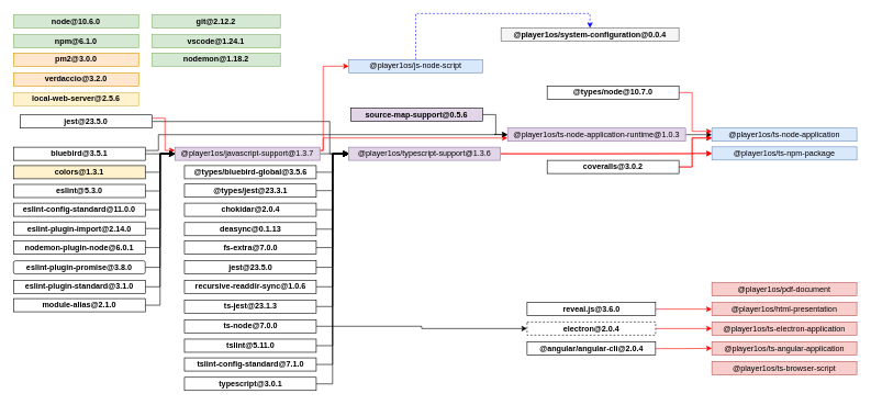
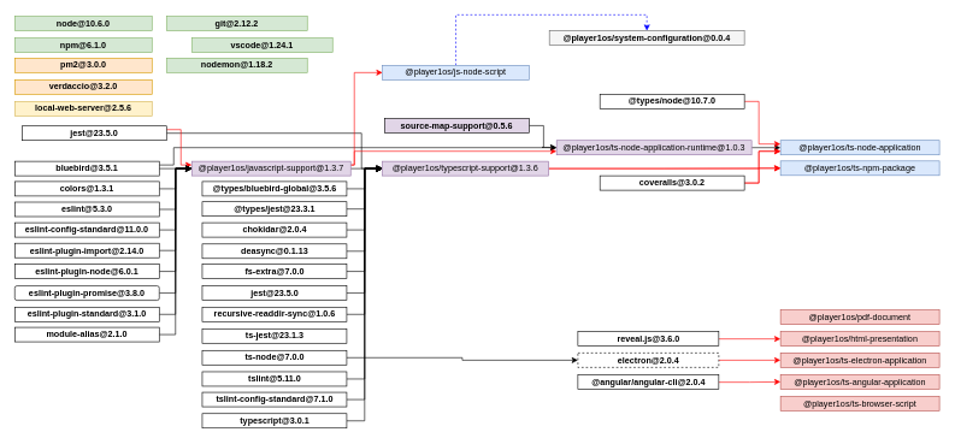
- <mxCell id="79" value="vscode@1.24.1&lt;br&gt;" style="rounded=0;whiteSpace=wrap;html=1;fillColor=#d5e8d4;strokeColor=#82b366;fontStyle=1" parent="1" vertex="1"><mxGeometry x="230" y="52" width="195" height="20" as="geometry" /></mxCell>
+ <mxCell id="79" value="vscode@1.24.1&lt;br&gt;" style="rounded=0;whiteSpace=wrap;html=1;fillColor=#d5e8d4;strokeColor=#82b366;fontStyle=1" parent="1" vertex="1"><mxGeometry x="265" y="52" width="195" height="20" as="geometry" /></mxCell>
- <mxCell id="81" value="colors@&lt;span&gt;1.3.1&lt;/span&gt;" style="rounded=0;whiteSpace=wrap;html=1;fillColor=#fff2cc;strokeColor=#000000;fontStyle=1;" parent="1" vertex="1"><mxGeometry x="20" y="251" width="200" height="20" as="geometry" /></mxCell>
+ <mxCell id="81" value="colors@&lt;span&gt;1.3.1&lt;/span&gt;" style="rounded=0;whiteSpace=wrap;html=1;fillColor=#ffffff;strokeColor=#000000;fontStyle=1" parent="1" vertex="1"><mxGeometry x="20" y="251" width="200" height="20" as="geometry" /></mxCell>
- <mxCell id="27" value="nodemon-plugin-node@6.0.1&lt;br&gt;" style="rounded=0;whiteSpace=wrap;html=1;fillColor=#ffffff;strokeColor=#000000;fontStyle=1" parent="1" vertex="1"><mxGeometry x="20" y="365.5" width="200" height="20" as="geometry" /></mxCell>
+ <mxCell id="27" value="eslint-plugin-node@6.0.1&lt;br&gt;" style="rounded=0;whiteSpace=wrap;html=1;fillColor=#ffffff;strokeColor=#000000;fontStyle=1" parent="1" vertex="1"><mxGeometry x="20" y="365.5" width="200" height="20" as="geometry" /></mxCell>
- <mxCell id="38" style="edgeStyle=orthogonalEdgeStyle;rounded=0;html=1;exitX=1;exitY=0.5;entryX=0;entryY=0.5;jettySize=auto;orthogonalLoop=1;strokeColor=#000000;" parent="1" source="39" target="46" edge="1"><mxGeometry relative="1" as="geometry" /></mxCell>
